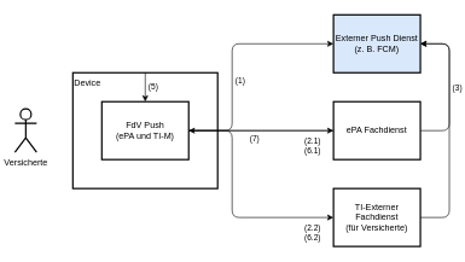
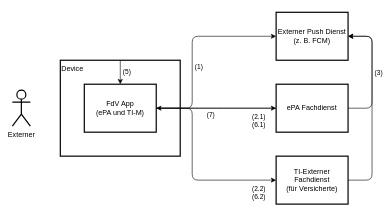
- <mxCell id="18" value="Externer Push Dienst&lt;br&gt;(z. B. FCM)" style="rounded=0;whiteSpace=wrap;html=1;strokeWidth=2;strokeColor=#000000;fillColor=#dae8fc;" parent="1" vertex="1"><mxGeometry x="460" y="20" width="120" height="80" as="geometry" /></mxCell>
+ <mxCell id="18" value="Externer Push Dienst&lt;br&gt;(z. B. FCM)" style="rounded=0;whiteSpace=wrap;html=1;strokeWidth=2;strokeColor=#000000;" parent="1" vertex="1"><mxGeometry x="460" y="20" width="120" height="80" as="geometry" /></mxCell>
- <mxCell id="9" value="FdV Push&lt;br&gt;(ePA und TI-M)" style="rounded=0;whiteSpace=wrap;html=1;strokeColor=#000000;strokeWidth=2;" parent="1" vertex="1"><mxGeometry x="140" y="140" width="120" height="80" as="geometry" /></mxCell>
+ <mxCell id="9" value="FdV App&lt;br&gt;(ePA und TI-M)" style="rounded=0;whiteSpace=wrap;html=1;strokeColor=#000000;strokeWidth=2;" parent="1" vertex="1"><mxGeometry x="140" y="140" width="120" height="80" as="geometry" /></mxCell>
- <mxCell id="14" value="Versicherte" style="shape=umlActor;verticalLabelPosition=bottom;verticalAlign=top;html=1;outlineConnect=0;strokeWidth=2;" parent="1" vertex="1"><mxGeometry x="20" y="150" width="30" height="60" as="geometry" /></mxCell>
+ <mxCell id="14" value="Externer" style="shape=umlActor;verticalLabelPosition=bottom;verticalAlign=top;html=1;outlineConnect=0;strokeWidth=2;" parent="1" vertex="1"><mxGeometry x="20" y="150" width="30" height="60" as="geometry" /></mxCell>
